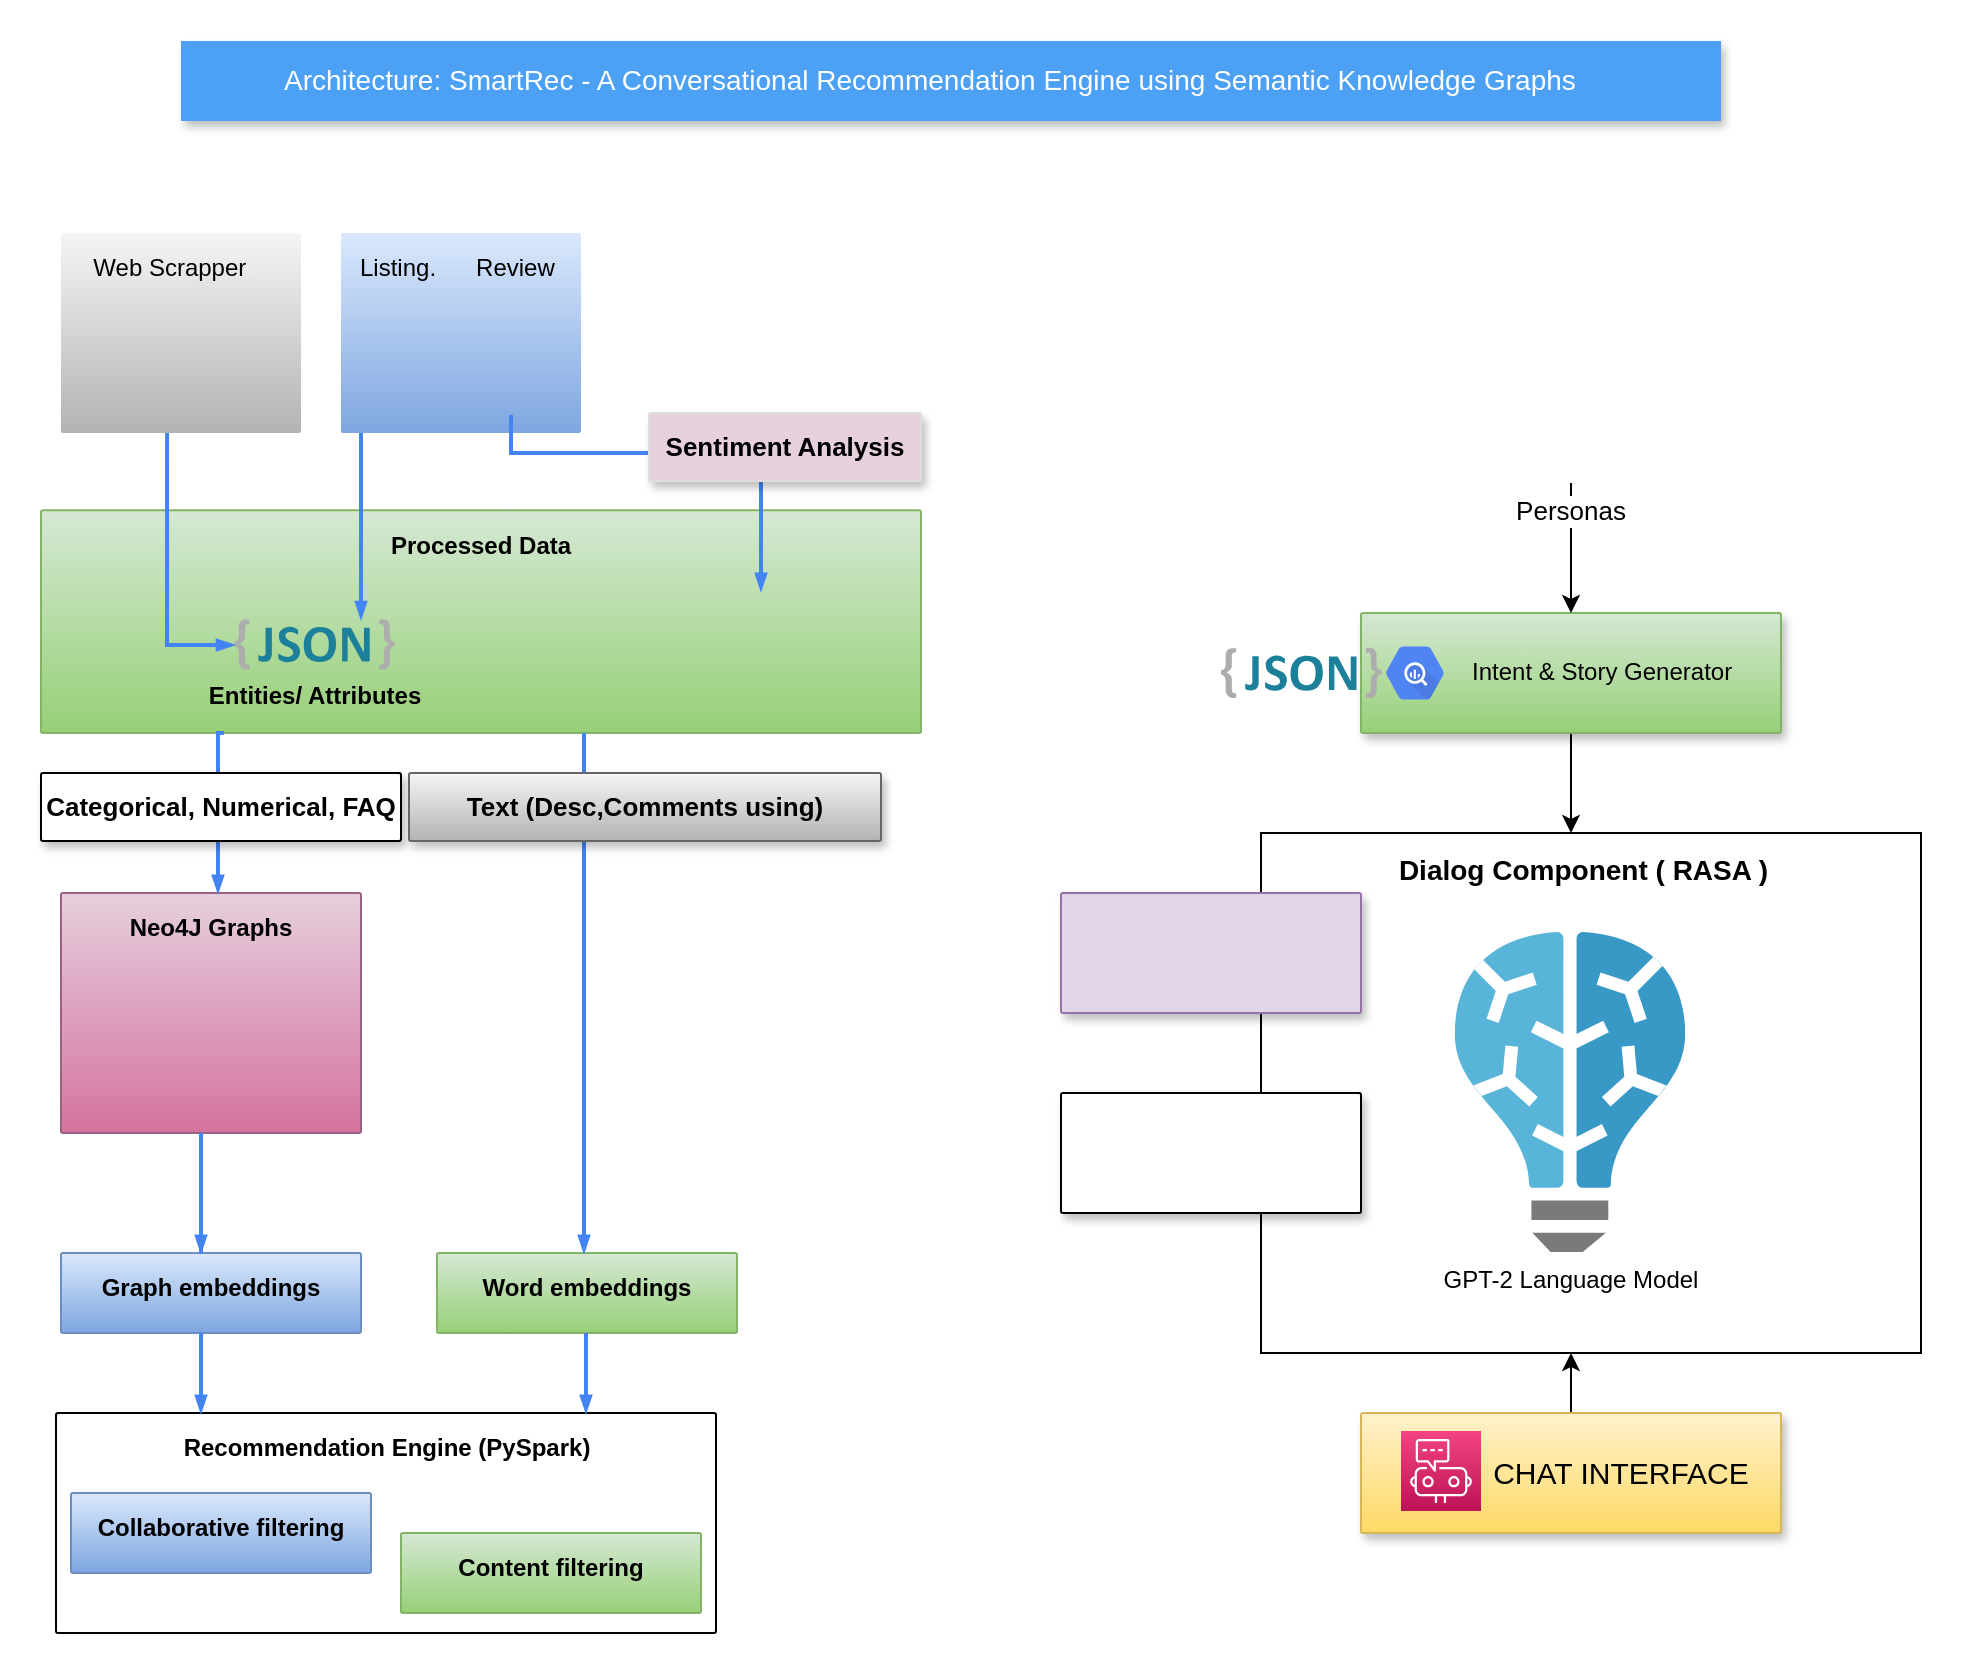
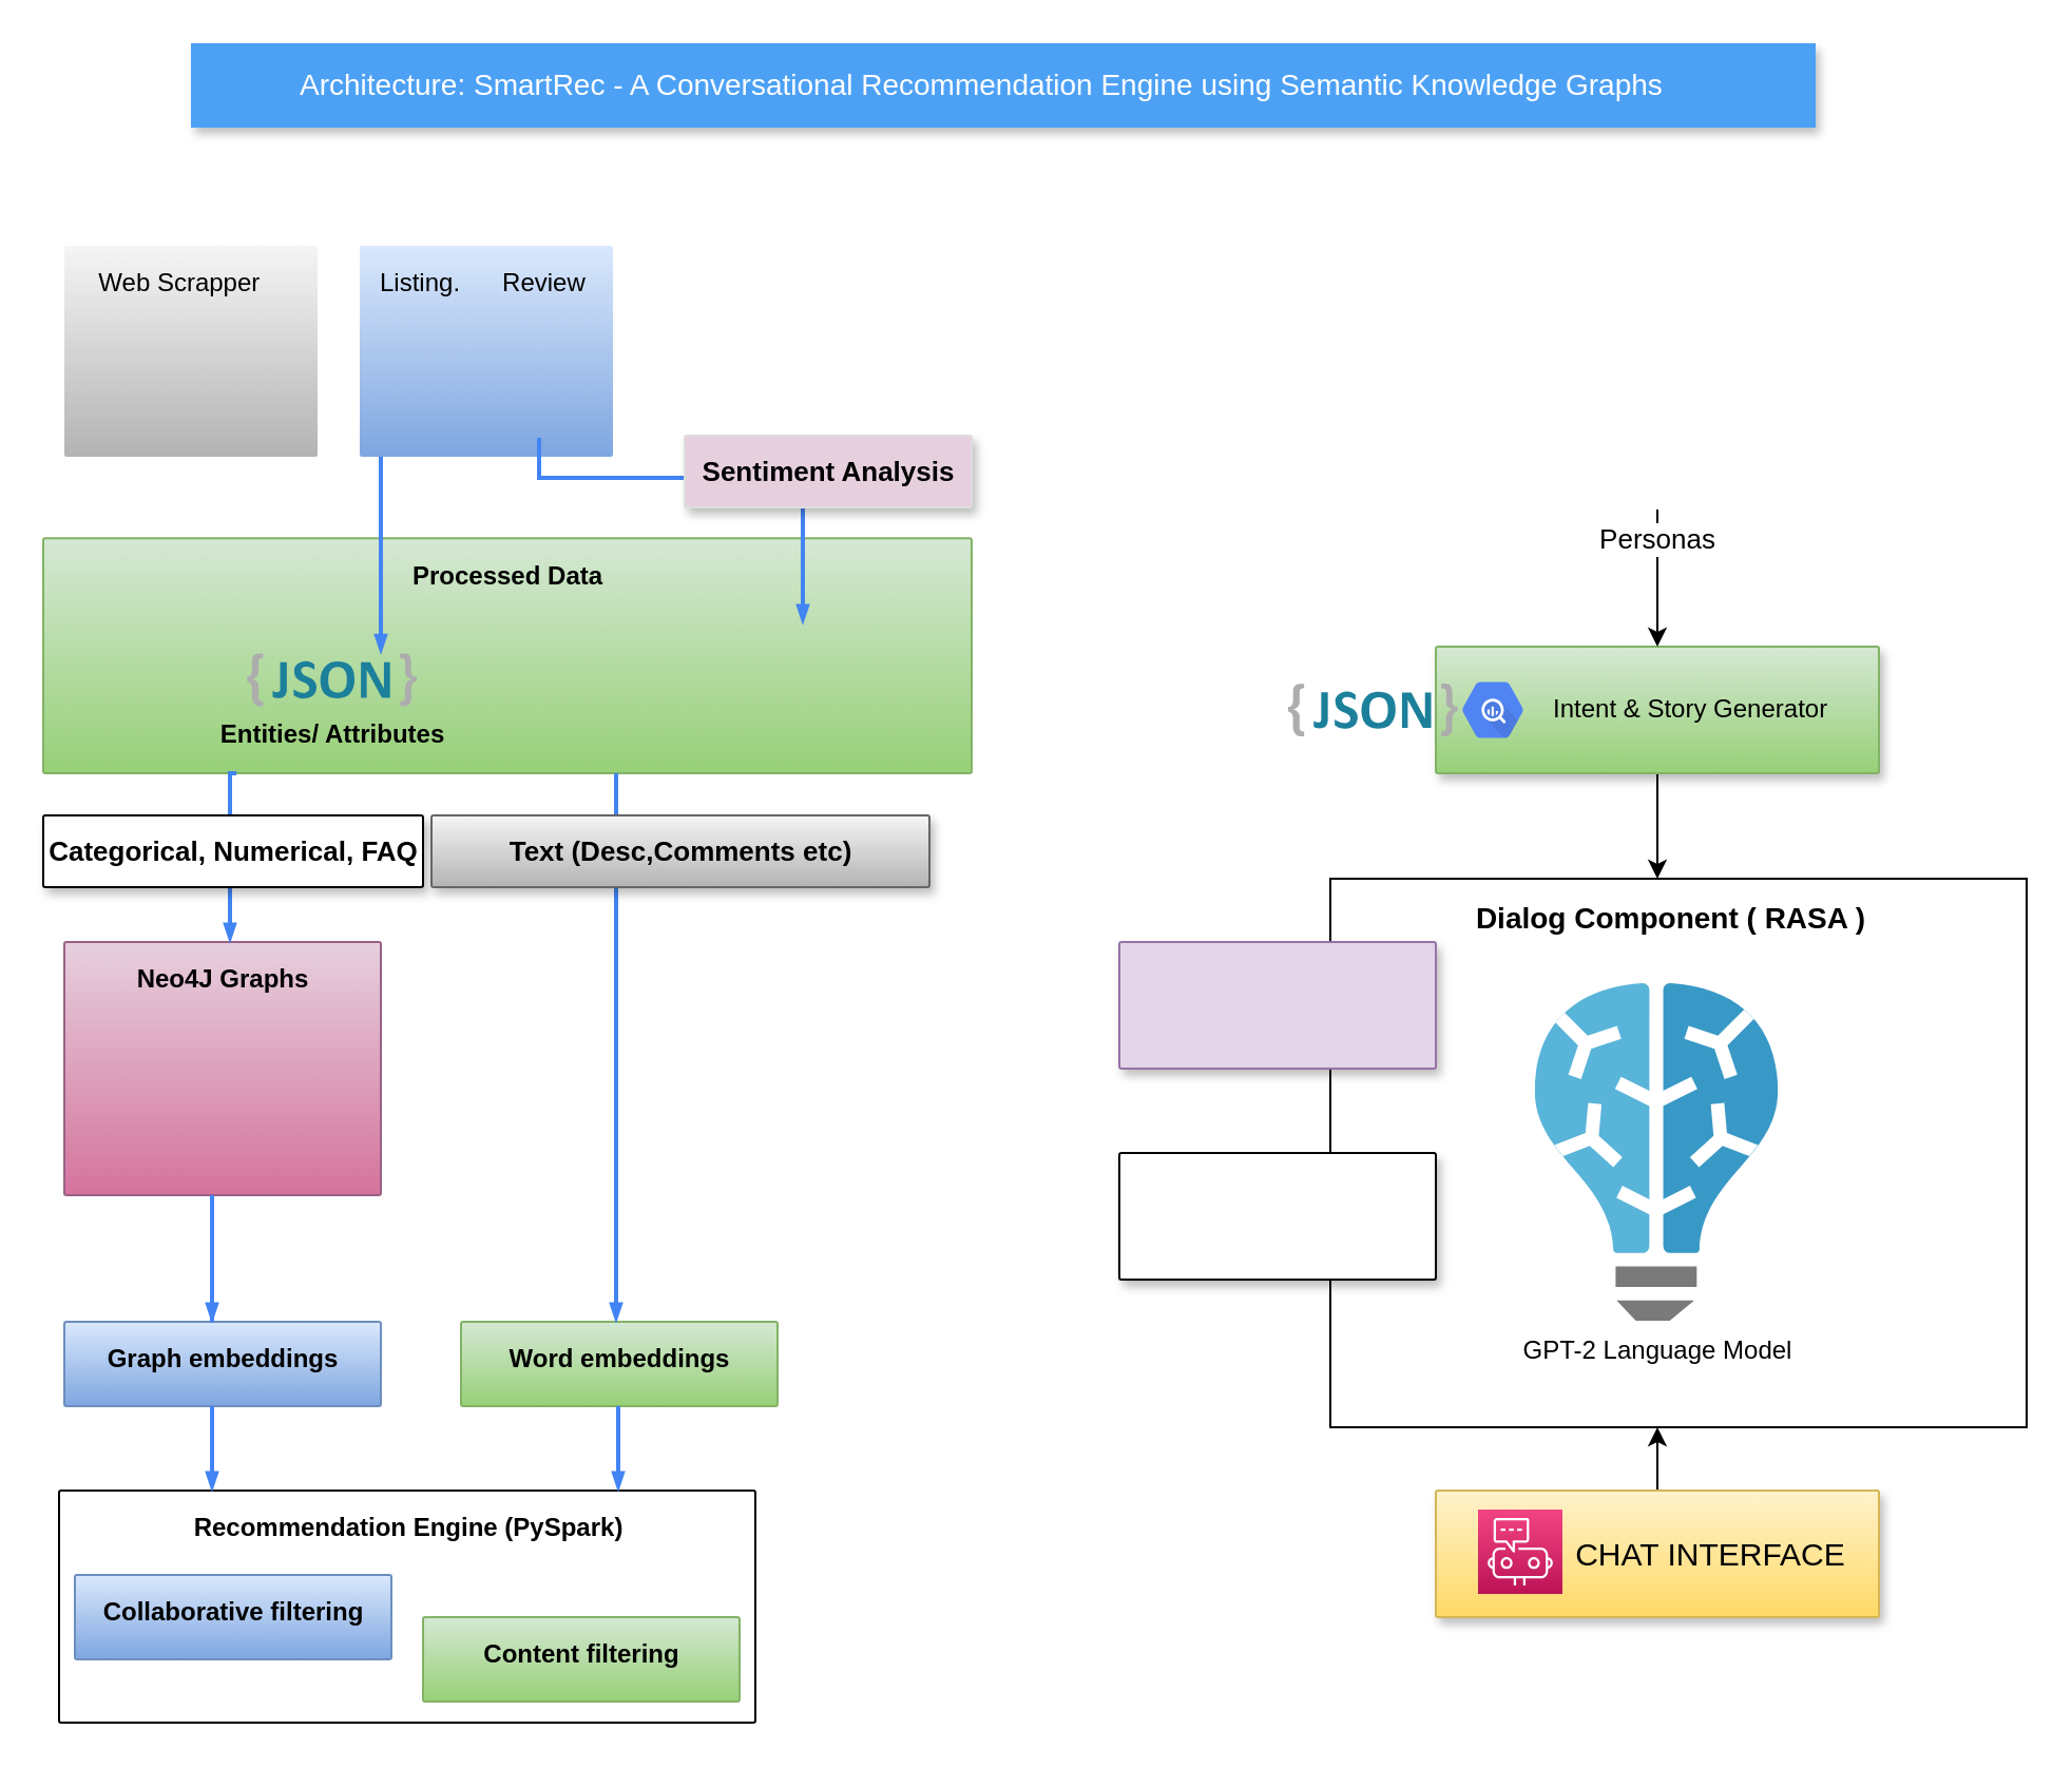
- <mxCell id="34" style="edgeStyle=orthogonalEdgeStyle;rounded=0;html=1;labelBackgroundColor=none;startFill=1;startSize=4;endArrow=blockThin;endFill=1;endSize=4;jettySize=auto;orthogonalLoop=1;strokeColor=#4284F3;strokeWidth=2;fontSize=12;fontColor=#000000;align=center;dashed=0;exitX=0.442;exitY=1;exitDx=0;exitDy=0;exitPerimeter=0;" edge="1" parent="1" source="3" target="15"><mxGeometry relative="1" as="geometry"><mxPoint x="190" y="226" as="sourcePoint" /><mxPoint x="167" y="319.1" as="targetPoint" /><Array as="points"><mxPoint x="83" y="322" /></Array></mxGeometry></mxCell>
- <mxCell id="23" value="&lt;font color=&quot;#000000&quot;&gt;&lt;span style=&quot;font-size: 13px&quot;&gt;&lt;b&gt;Text (Desc,Comments using)&lt;/b&gt;&lt;/span&gt;&lt;/font&gt;" style="strokeColor=#666666;fillColor=#f5f5f5;shadow=1;strokeWidth=1;rounded=1;absoluteArcSize=1;arcSize=2;fontSize=10;align=center;html=1;gradientColor=#b3b3b3;" vertex="1" parent="1"><mxGeometry x="204" y="386" width="236" height="34" as="geometry" /></mxCell>
+ <mxCell id="23" value="&lt;font color=&quot;#000000&quot;&gt;&lt;span style=&quot;font-size: 13px&quot;&gt;&lt;b&gt;Text (Desc,Comments etc)&lt;/b&gt;&lt;/span&gt;&lt;/font&gt;" style="strokeColor=#666666;fillColor=#f5f5f5;shadow=1;strokeWidth=1;rounded=1;absoluteArcSize=1;arcSize=2;fontSize=10;align=center;html=1;gradientColor=#b3b3b3;" vertex="1" parent="1"><mxGeometry x="204" y="386" width="236" height="34" as="geometry" /></mxCell>
